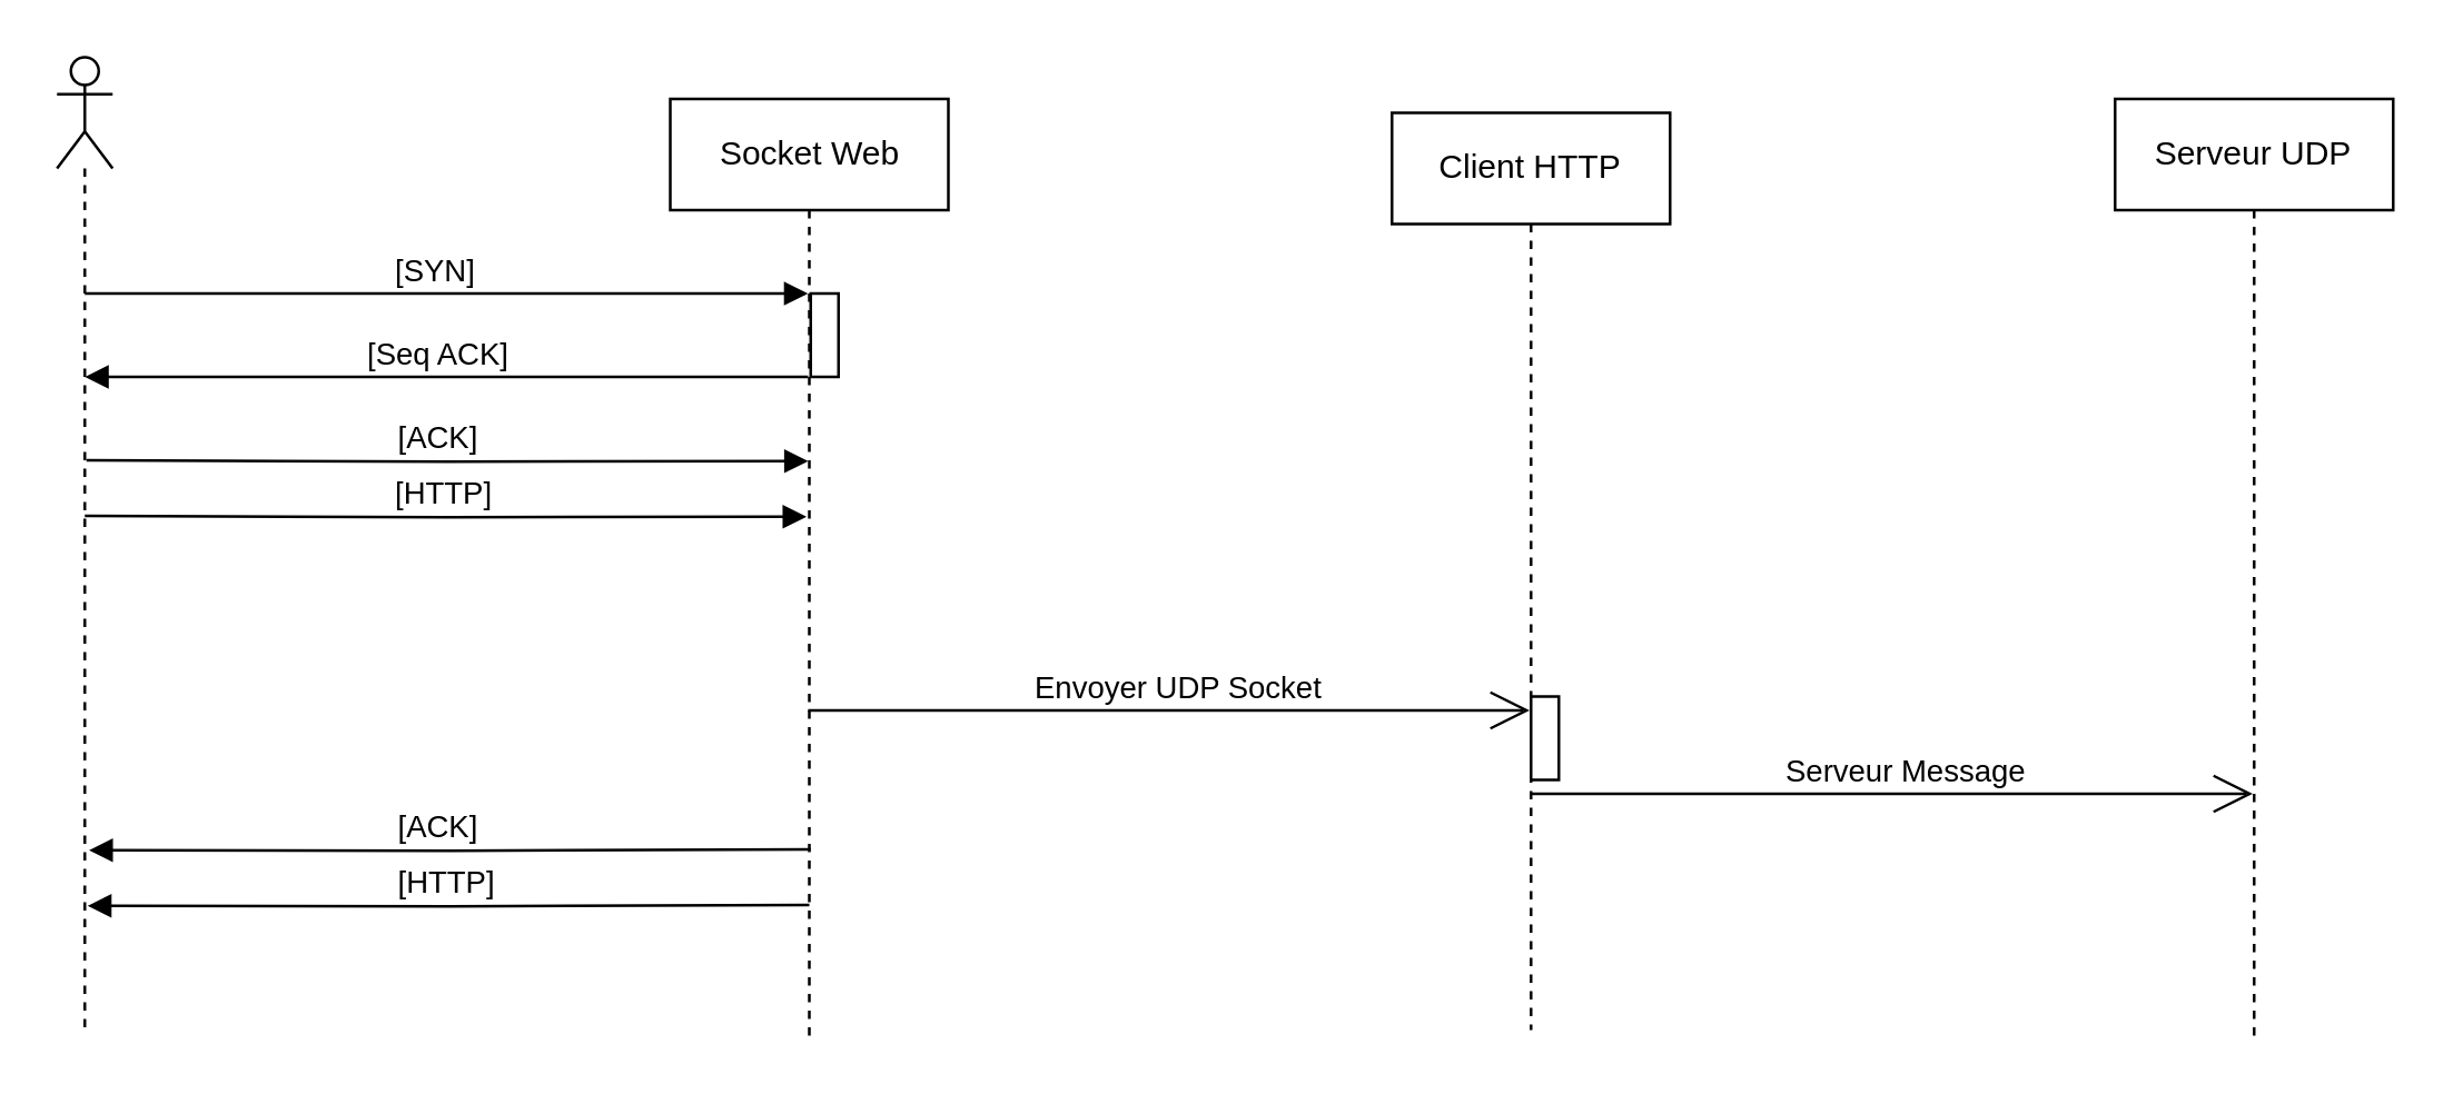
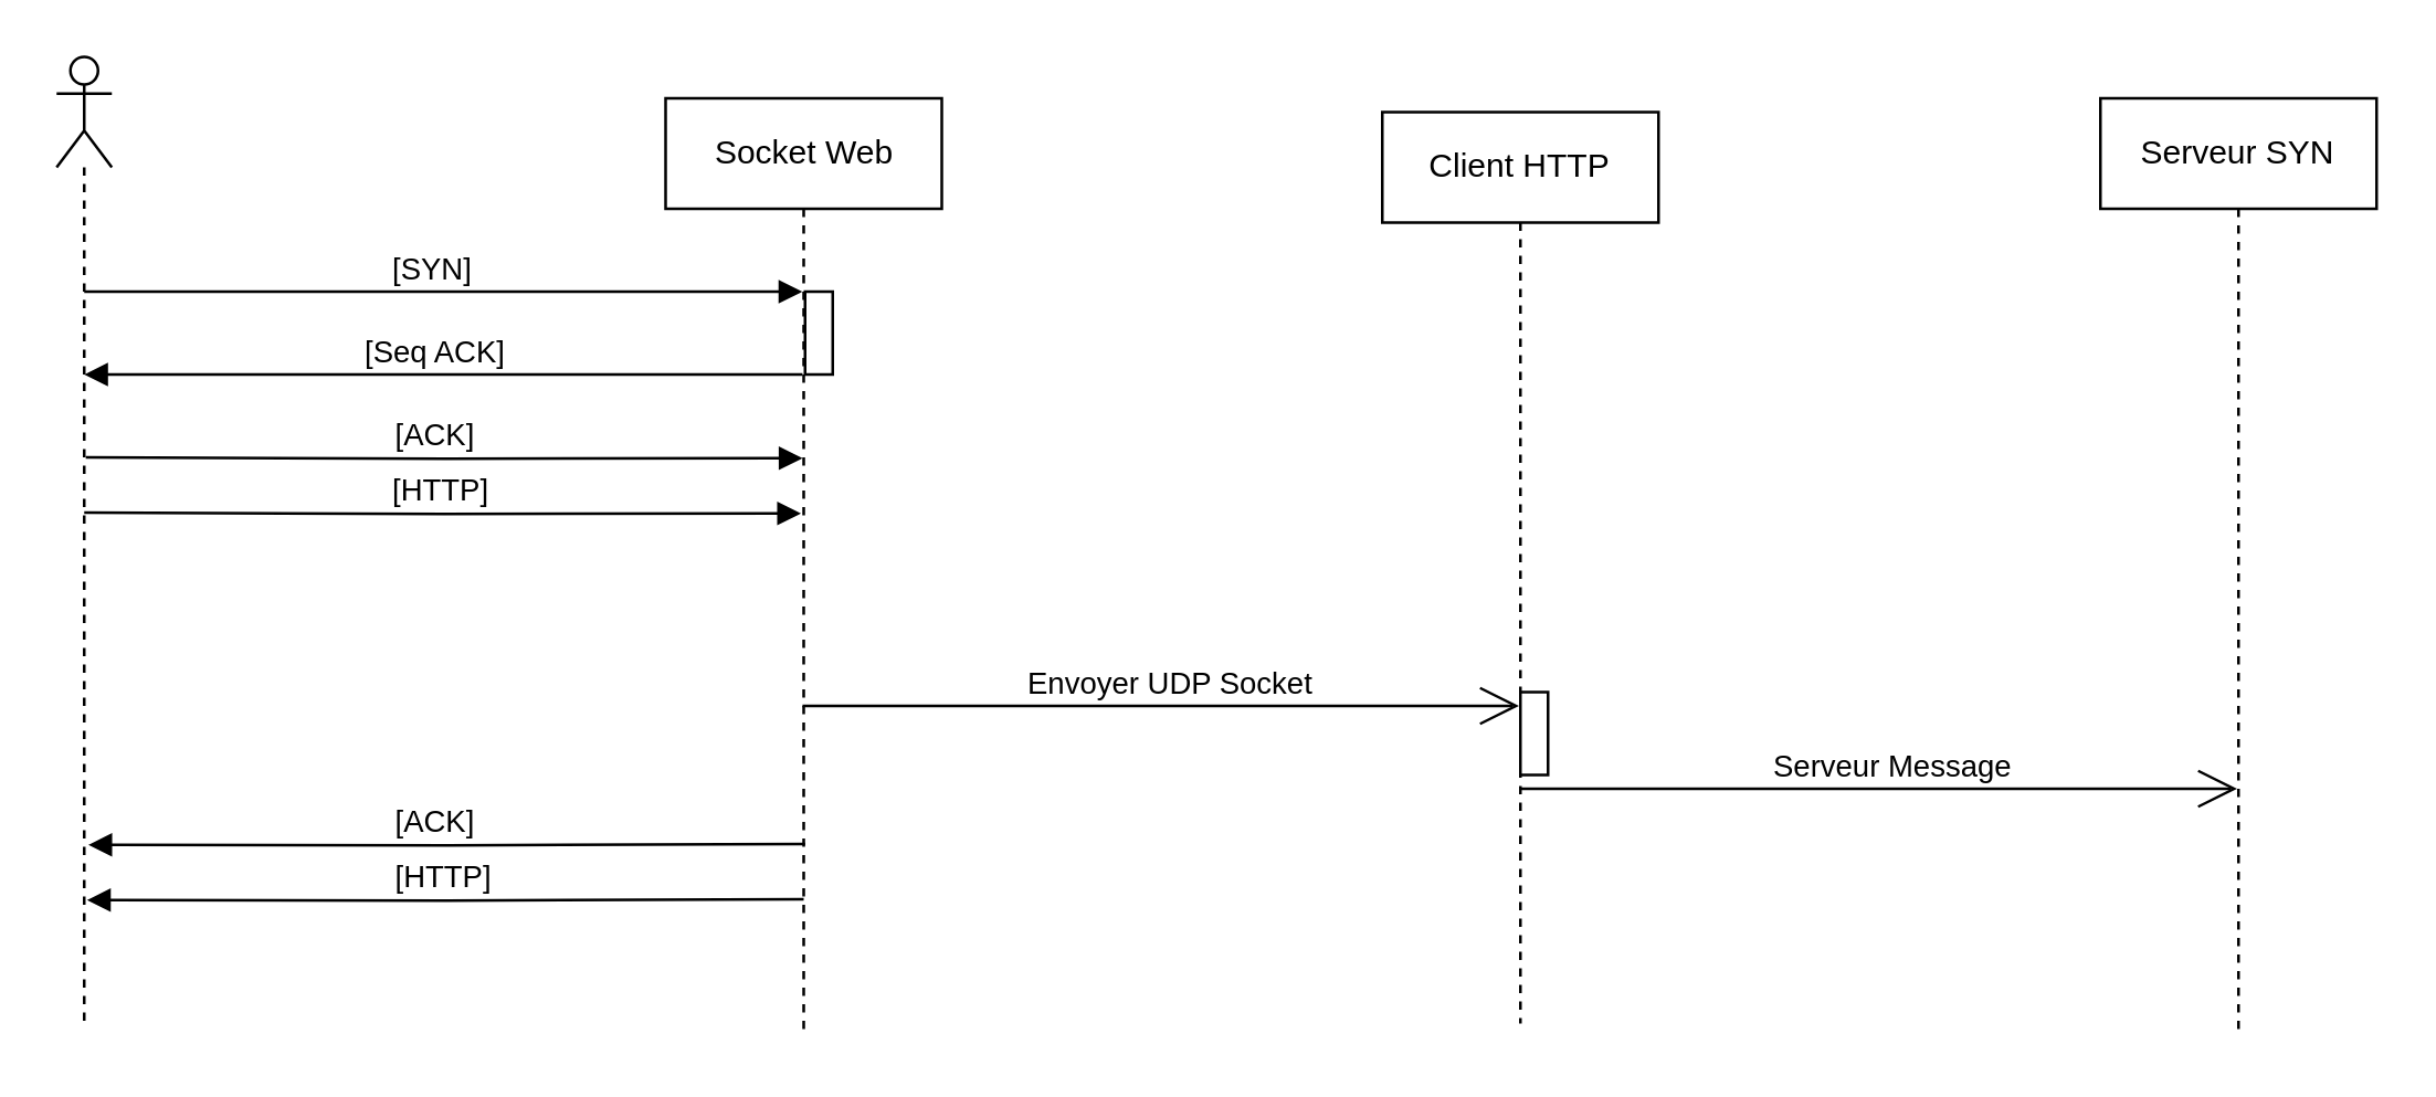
- <mxCell id="7" value="Serveur UDP" style="shape=umlLifeline;perimeter=lifelinePerimeter;whiteSpace=wrap;html=1;container=1;dropTarget=0;collapsible=0;recursiveResize=0;outlineConnect=0;portConstraint=eastwest;newEdgeStyle={&quot;curved&quot;:0,&quot;rounded&quot;:0};" vertex="1" parent="1"><mxGeometry x="760" y="35" width="100" height="340" as="geometry" /></mxCell>
+ <mxCell id="7" value="Serveur SYN" style="shape=umlLifeline;perimeter=lifelinePerimeter;whiteSpace=wrap;html=1;container=1;dropTarget=0;collapsible=0;recursiveResize=0;outlineConnect=0;portConstraint=eastwest;newEdgeStyle={&quot;curved&quot;:0,&quot;rounded&quot;:0};" vertex="1" parent="1"><mxGeometry x="760" y="35" width="100" height="340" as="geometry" /></mxCell>
